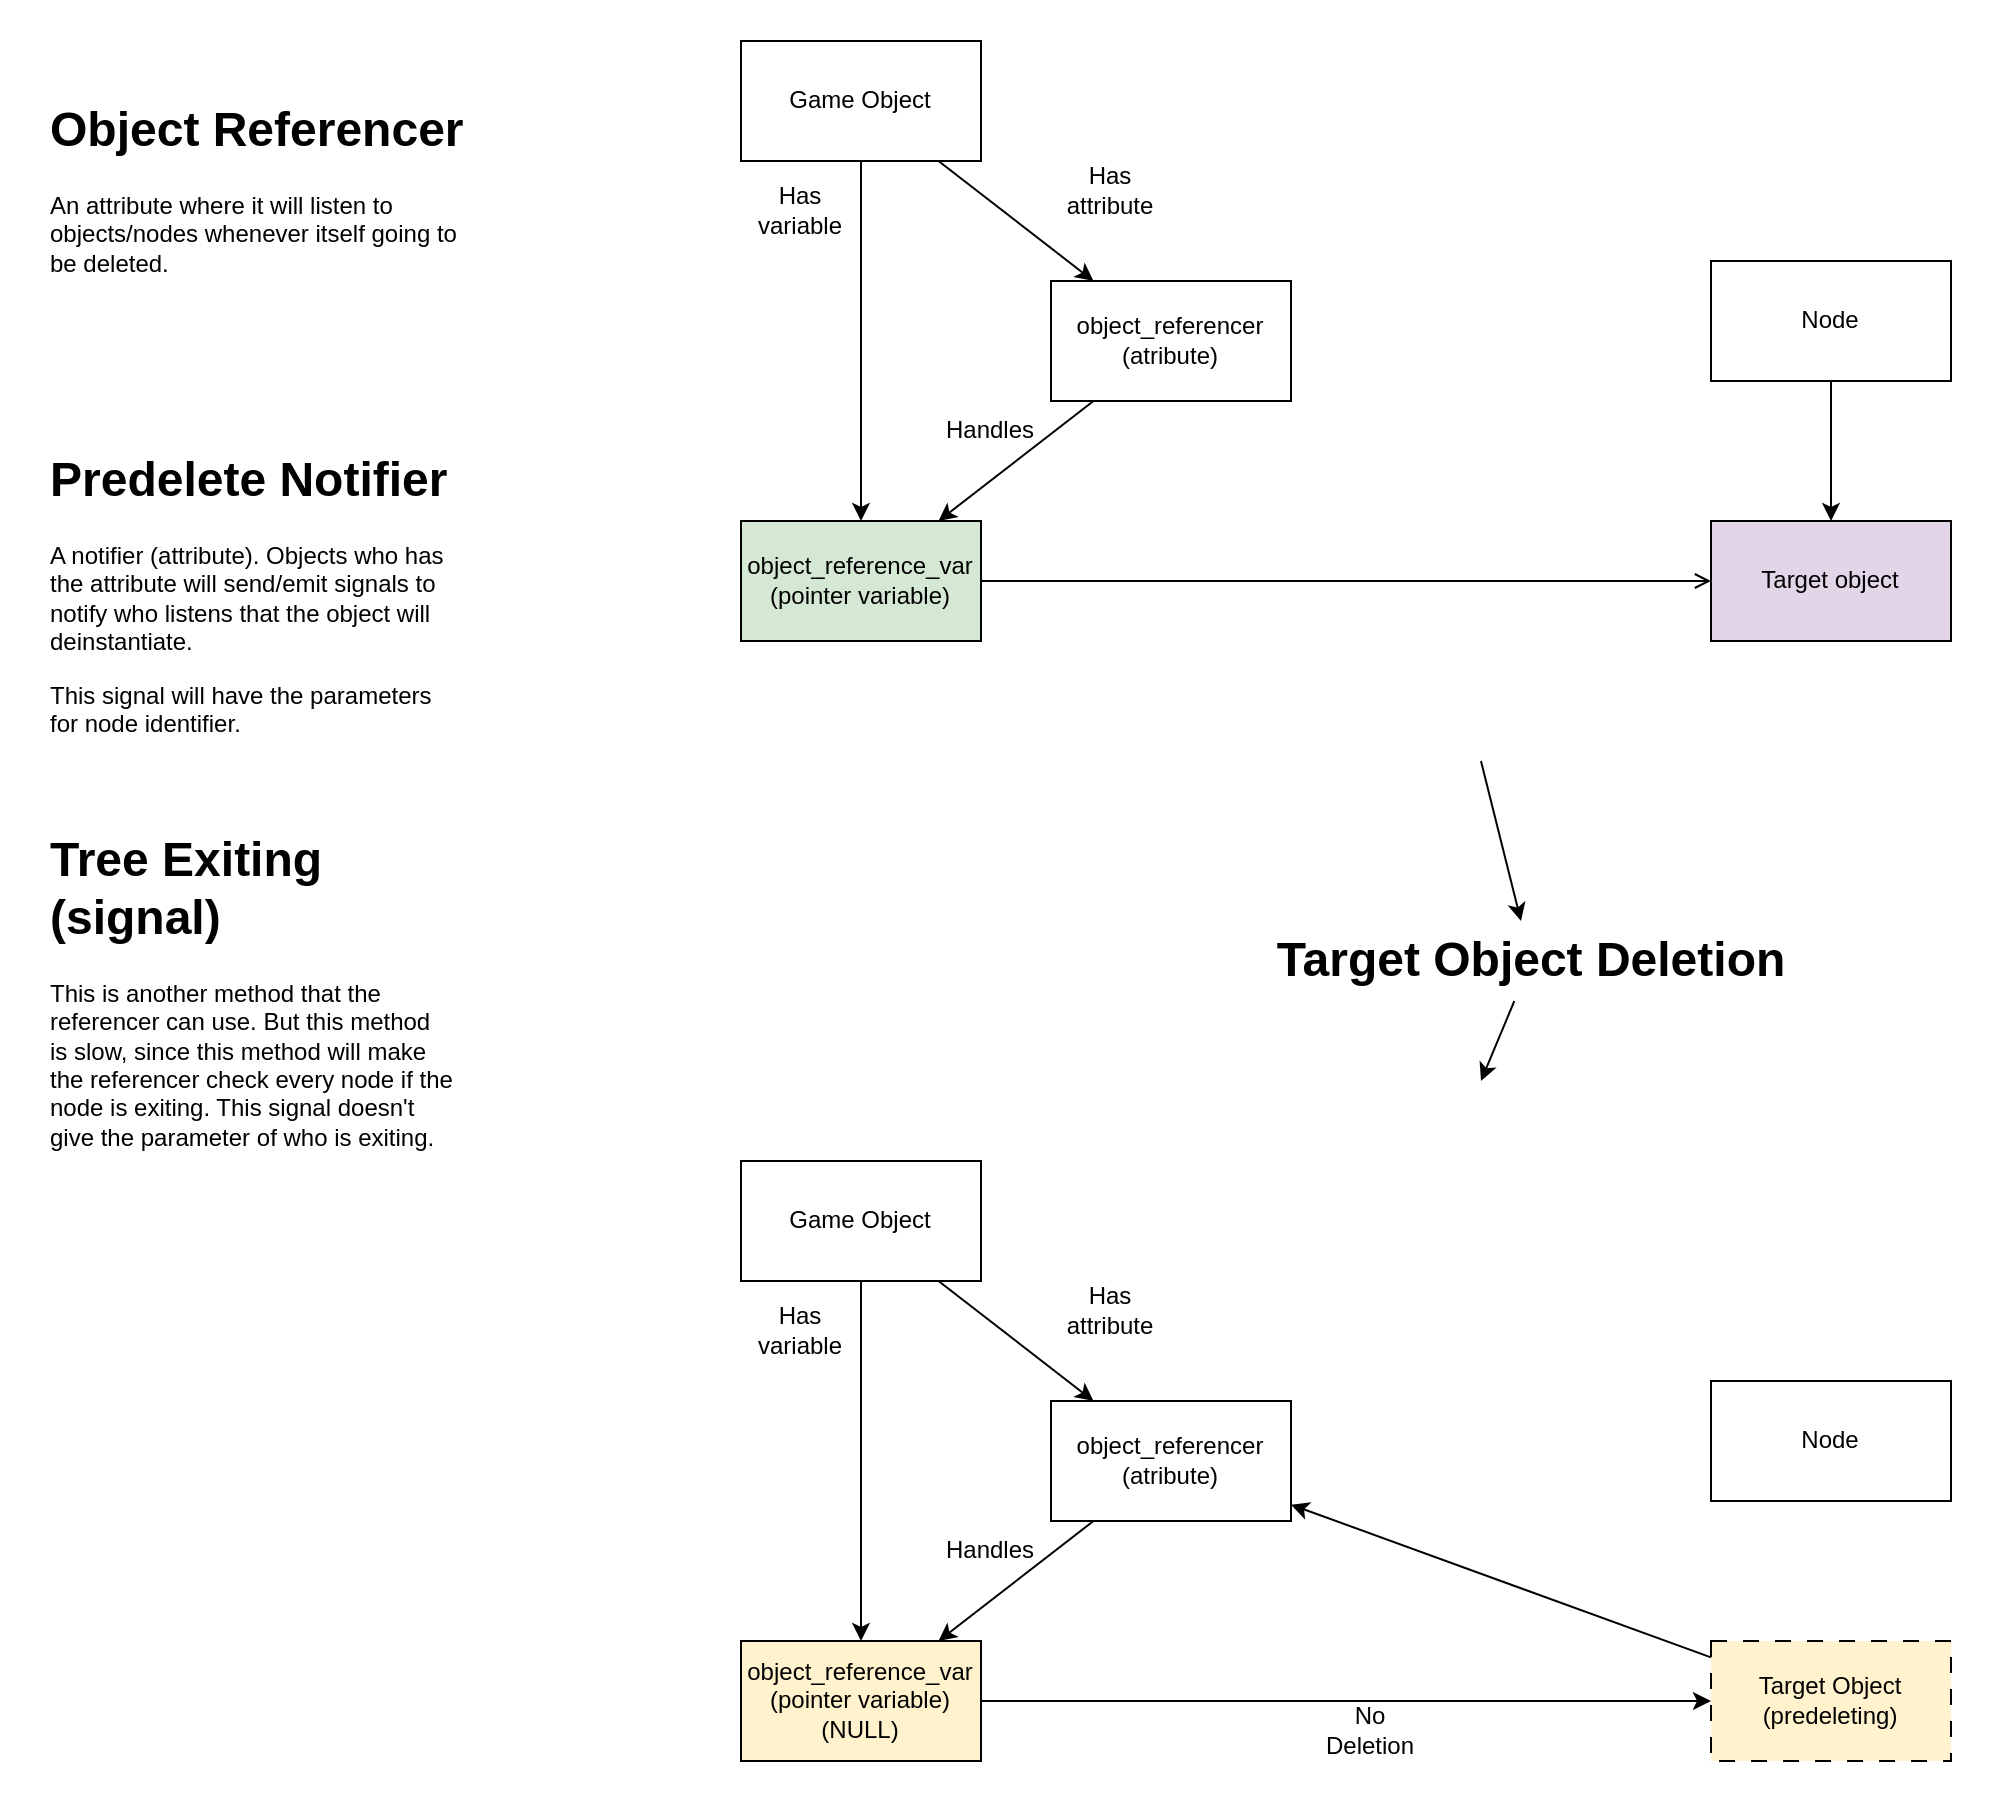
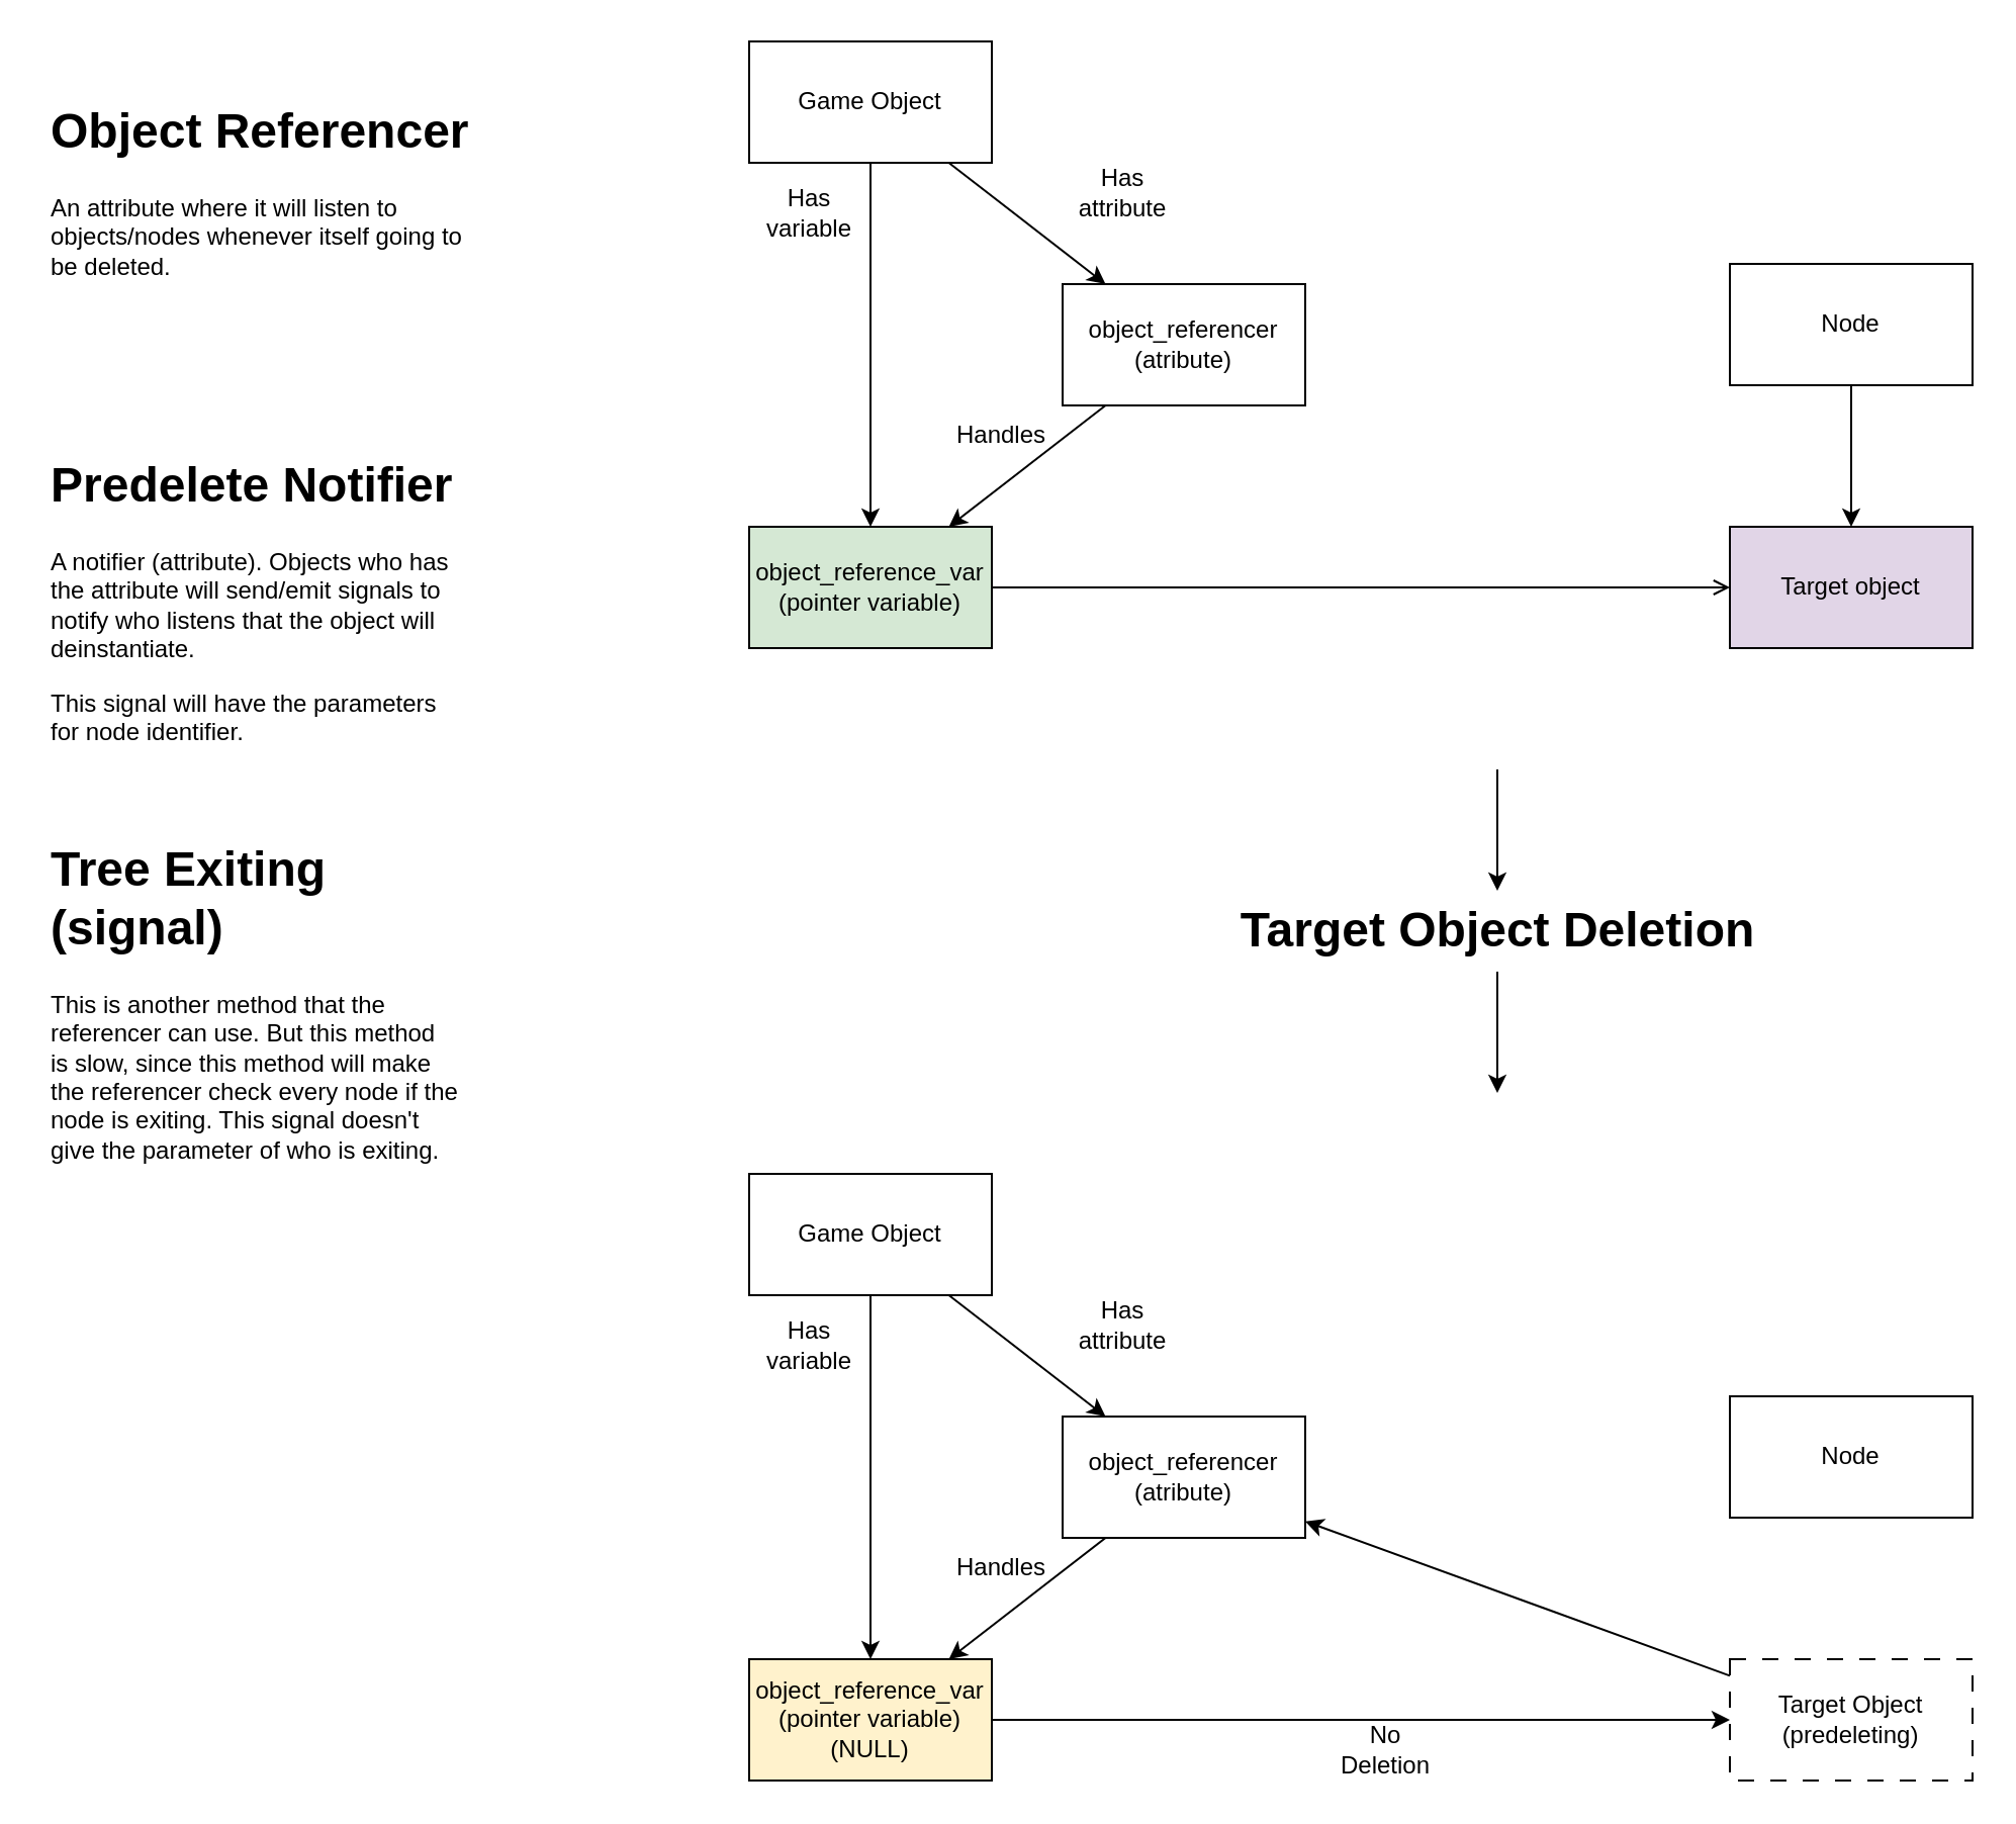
- <mxCell id="15" value="Target Object Deletion" style="text;strokeColor=none;fillColor=none;html=1;fontSize=24;fontStyle=1;verticalAlign=middle;align=center;" parent="1" vertex="1"><mxGeometry x="630" y="460" width="270" height="40" as="geometry" /></mxCell>
+ <mxCell id="15" value="Target Object Deletion" style="text;strokeColor=none;fillColor=none;html=1;fontSize=24;fontStyle=1;verticalAlign=middle;align=center;" parent="1" vertex="1"><mxGeometry x="605" y="440" width="270" height="40" as="geometry" /></mxCell>
- <mxCell id="30" value="Target Object&lt;br&gt;(predeleting)" style="rounded=0;whiteSpace=wrap;html=1;dashed=1;dashPattern=8 8;fillColor=#fff2cc;" parent="1" vertex="1"><mxGeometry x="855" y="820" width="120" height="60" as="geometry" /></mxCell>
+ <mxCell id="30" value="Target Object&lt;br&gt;(predeleting)" style="rounded=0;whiteSpace=wrap;html=1;dashed=1;dashPattern=8 8;" parent="1" vertex="1"><mxGeometry x="855" y="820" width="120" height="60" as="geometry" /></mxCell>
